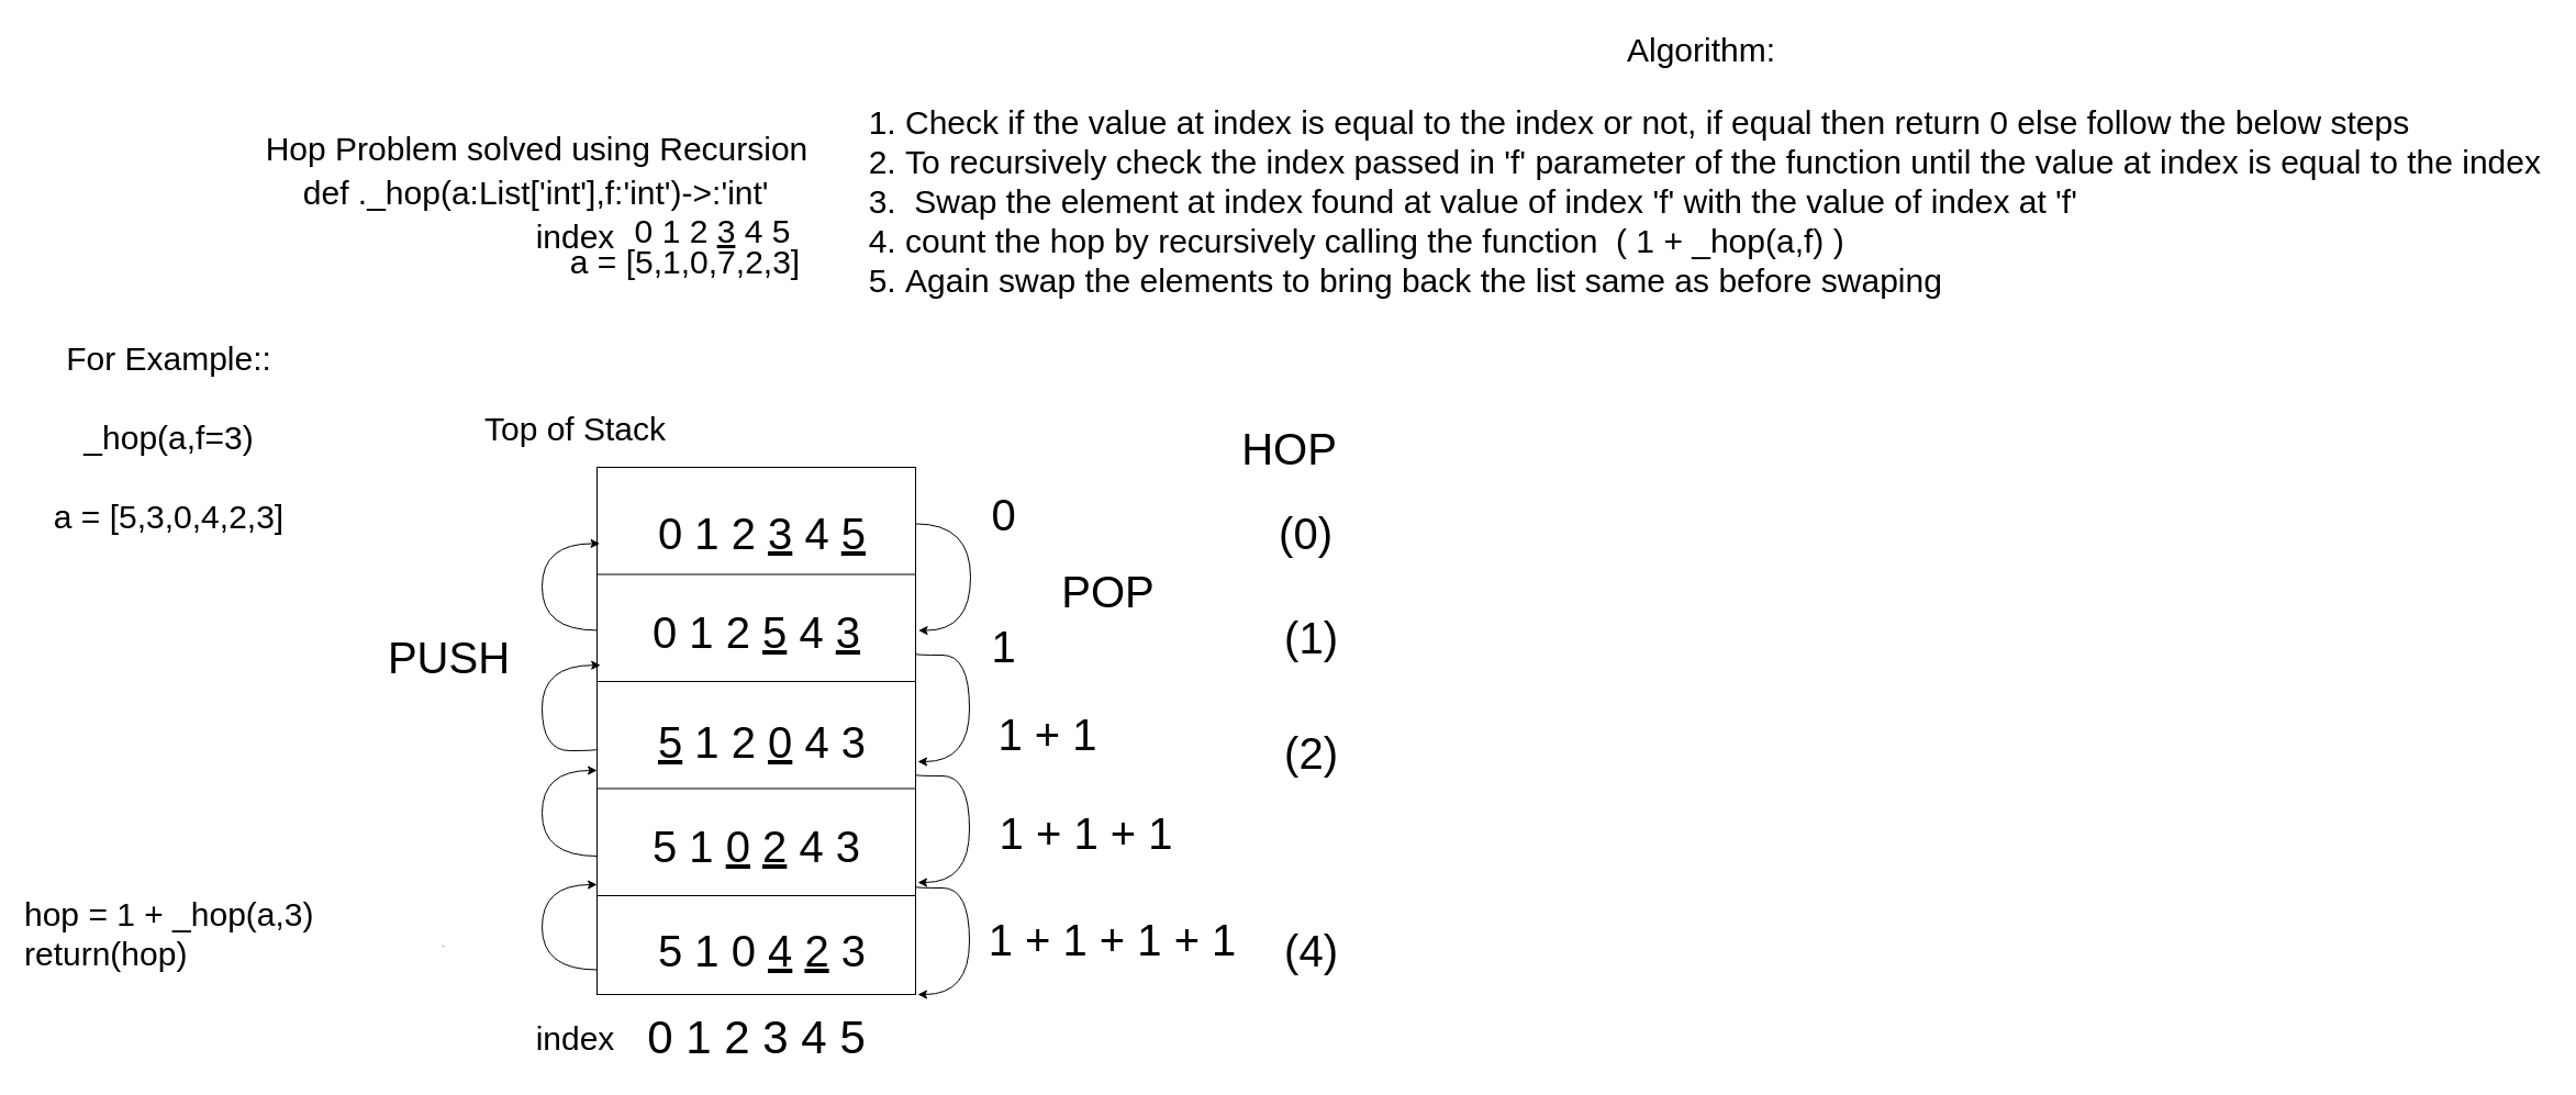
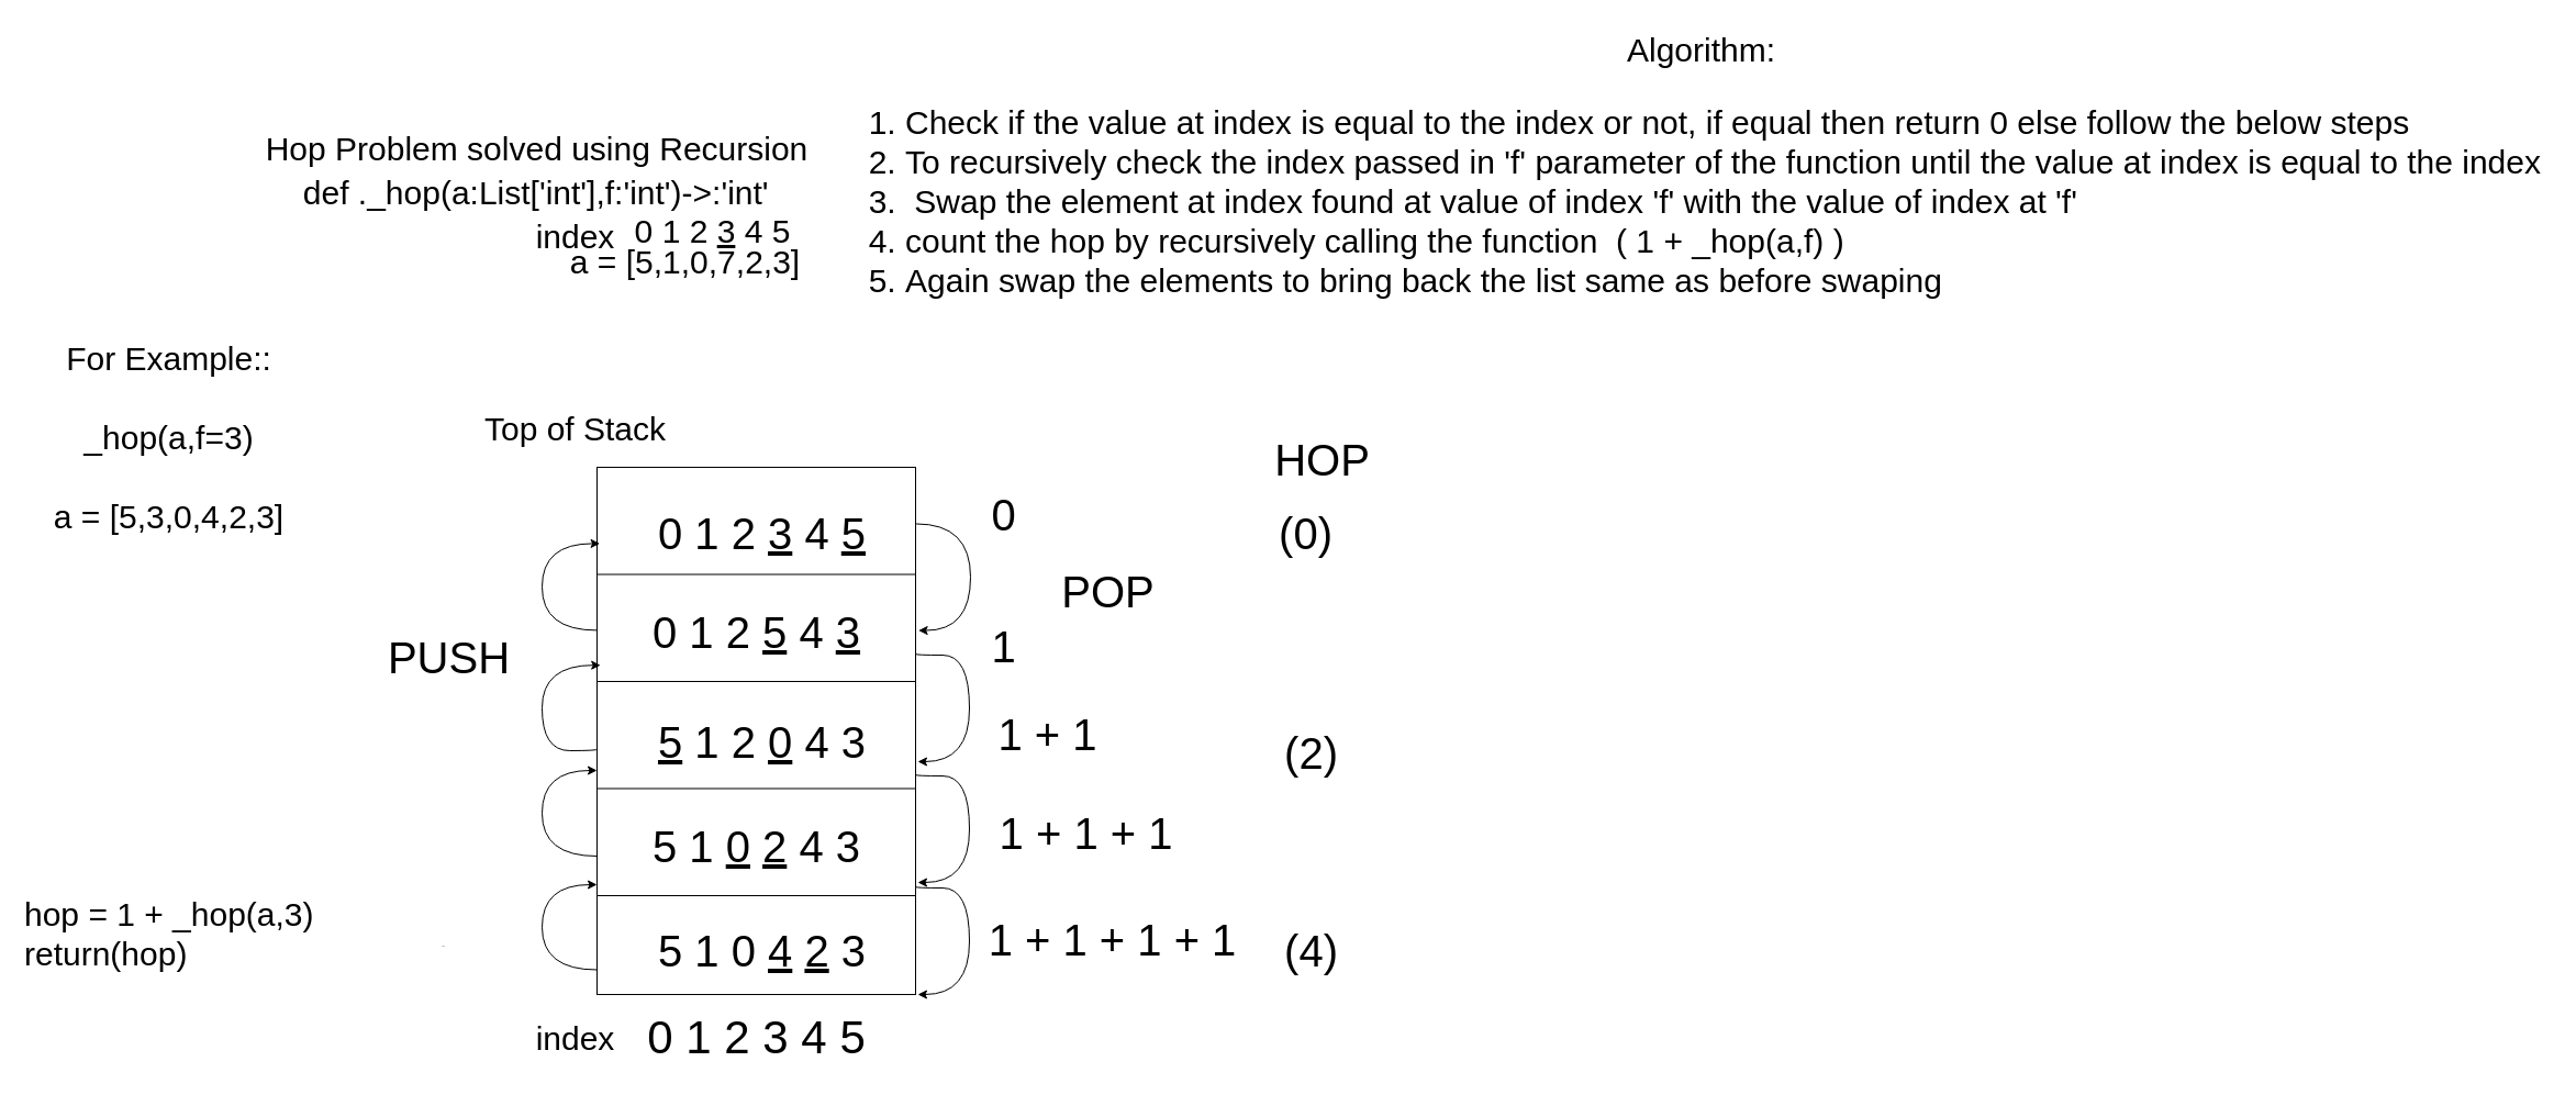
- <mxCell id="41" value="&lt;font style=&quot;font-size: 40px;&quot;&gt;HOP&lt;/font&gt;" style="text;html=1;align=center;verticalAlign=middle;resizable=0;points=[];autosize=1;strokeColor=none;fillColor=none;" parent="1" vertex="1"><mxGeometry x="1118" y="378" width="110" height="60" as="geometry" /></mxCell>
+ <mxCell id="41" value="&lt;font style=&quot;font-size: 40px;&quot;&gt;HOP&lt;/font&gt;" style="text;html=1;align=center;verticalAlign=middle;resizable=0;points=[];autosize=1;strokeColor=none;fillColor=none;" parent="1" vertex="1"><mxGeometry x="1148" y="388" width="110" height="60" as="geometry" /></mxCell>
- <mxCell id="37" value="&lt;font style=&quot;font-size: 40px;&quot;&gt;(1)&lt;/font&gt;" style="text;html=1;align=center;verticalAlign=middle;resizable=0;points=[];autosize=1;strokeColor=none;fillColor=none;" parent="1" vertex="1"><mxGeometry x="1158" y="550" width="70" height="60" as="geometry" /></mxCell>
